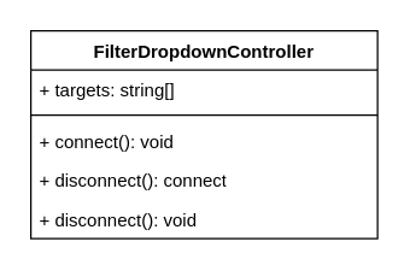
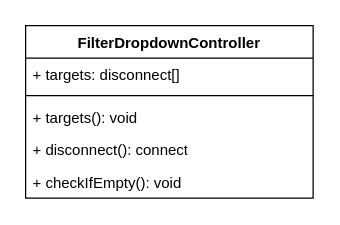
- <mxCell id="3" value="+ targets: string[]" style="text;strokeColor=none;fillColor=none;align=left;verticalAlign=top;spacingLeft=4;spacingRight=4;overflow=hidden;rotatable=0;points=[[0,0.5],[1,0.5]];portConstraint=eastwest;whiteSpace=wrap;html=1;" vertex="1" parent="2"><mxGeometry y="26" width="230" height="26" as="geometry" /></mxCell>
+ <mxCell id="3" value="+ targets: disconnect[]" style="text;strokeColor=none;fillColor=none;align=left;verticalAlign=top;spacingLeft=4;spacingRight=4;overflow=hidden;rotatable=0;points=[[0,0.5],[1,0.5]];portConstraint=eastwest;whiteSpace=wrap;html=1;" vertex="1" parent="2"><mxGeometry y="26" width="230" height="26" as="geometry" /></mxCell>
- <mxCell id="5" value="+ connect(): void" style="text;strokeColor=none;fillColor=none;align=left;verticalAlign=top;spacingLeft=4;spacingRight=4;overflow=hidden;rotatable=0;points=[[0,0.5],[1,0.5]];portConstraint=eastwest;whiteSpace=wrap;html=1;" vertex="1" parent="2"><mxGeometry y="60" width="230" height="26" as="geometry" /></mxCell>
+ <mxCell id="5" value="+ targets(): void" style="text;strokeColor=none;fillColor=none;align=left;verticalAlign=top;spacingLeft=4;spacingRight=4;overflow=hidden;rotatable=0;points=[[0,0.5],[1,0.5]];portConstraint=eastwest;whiteSpace=wrap;html=1;" vertex="1" parent="2"><mxGeometry y="60" width="230" height="26" as="geometry" /></mxCell>
- <mxCell id="7" value="+ disconnect(): void" style="text;strokeColor=none;fillColor=none;align=left;verticalAlign=top;spacingLeft=4;spacingRight=4;overflow=hidden;rotatable=0;points=[[0,0.5],[1,0.5]];portConstraint=eastwest;whiteSpace=wrap;html=1;" vertex="1" parent="2"><mxGeometry y="112" width="230" height="26" as="geometry" /></mxCell>
+ <mxCell id="7" value="+ checkIfEmpty(): void" style="text;strokeColor=none;fillColor=none;align=left;verticalAlign=top;spacingLeft=4;spacingRight=4;overflow=hidden;rotatable=0;points=[[0,0.5],[1,0.5]];portConstraint=eastwest;whiteSpace=wrap;html=1;" vertex="1" parent="2"><mxGeometry y="112" width="230" height="26" as="geometry" /></mxCell>
